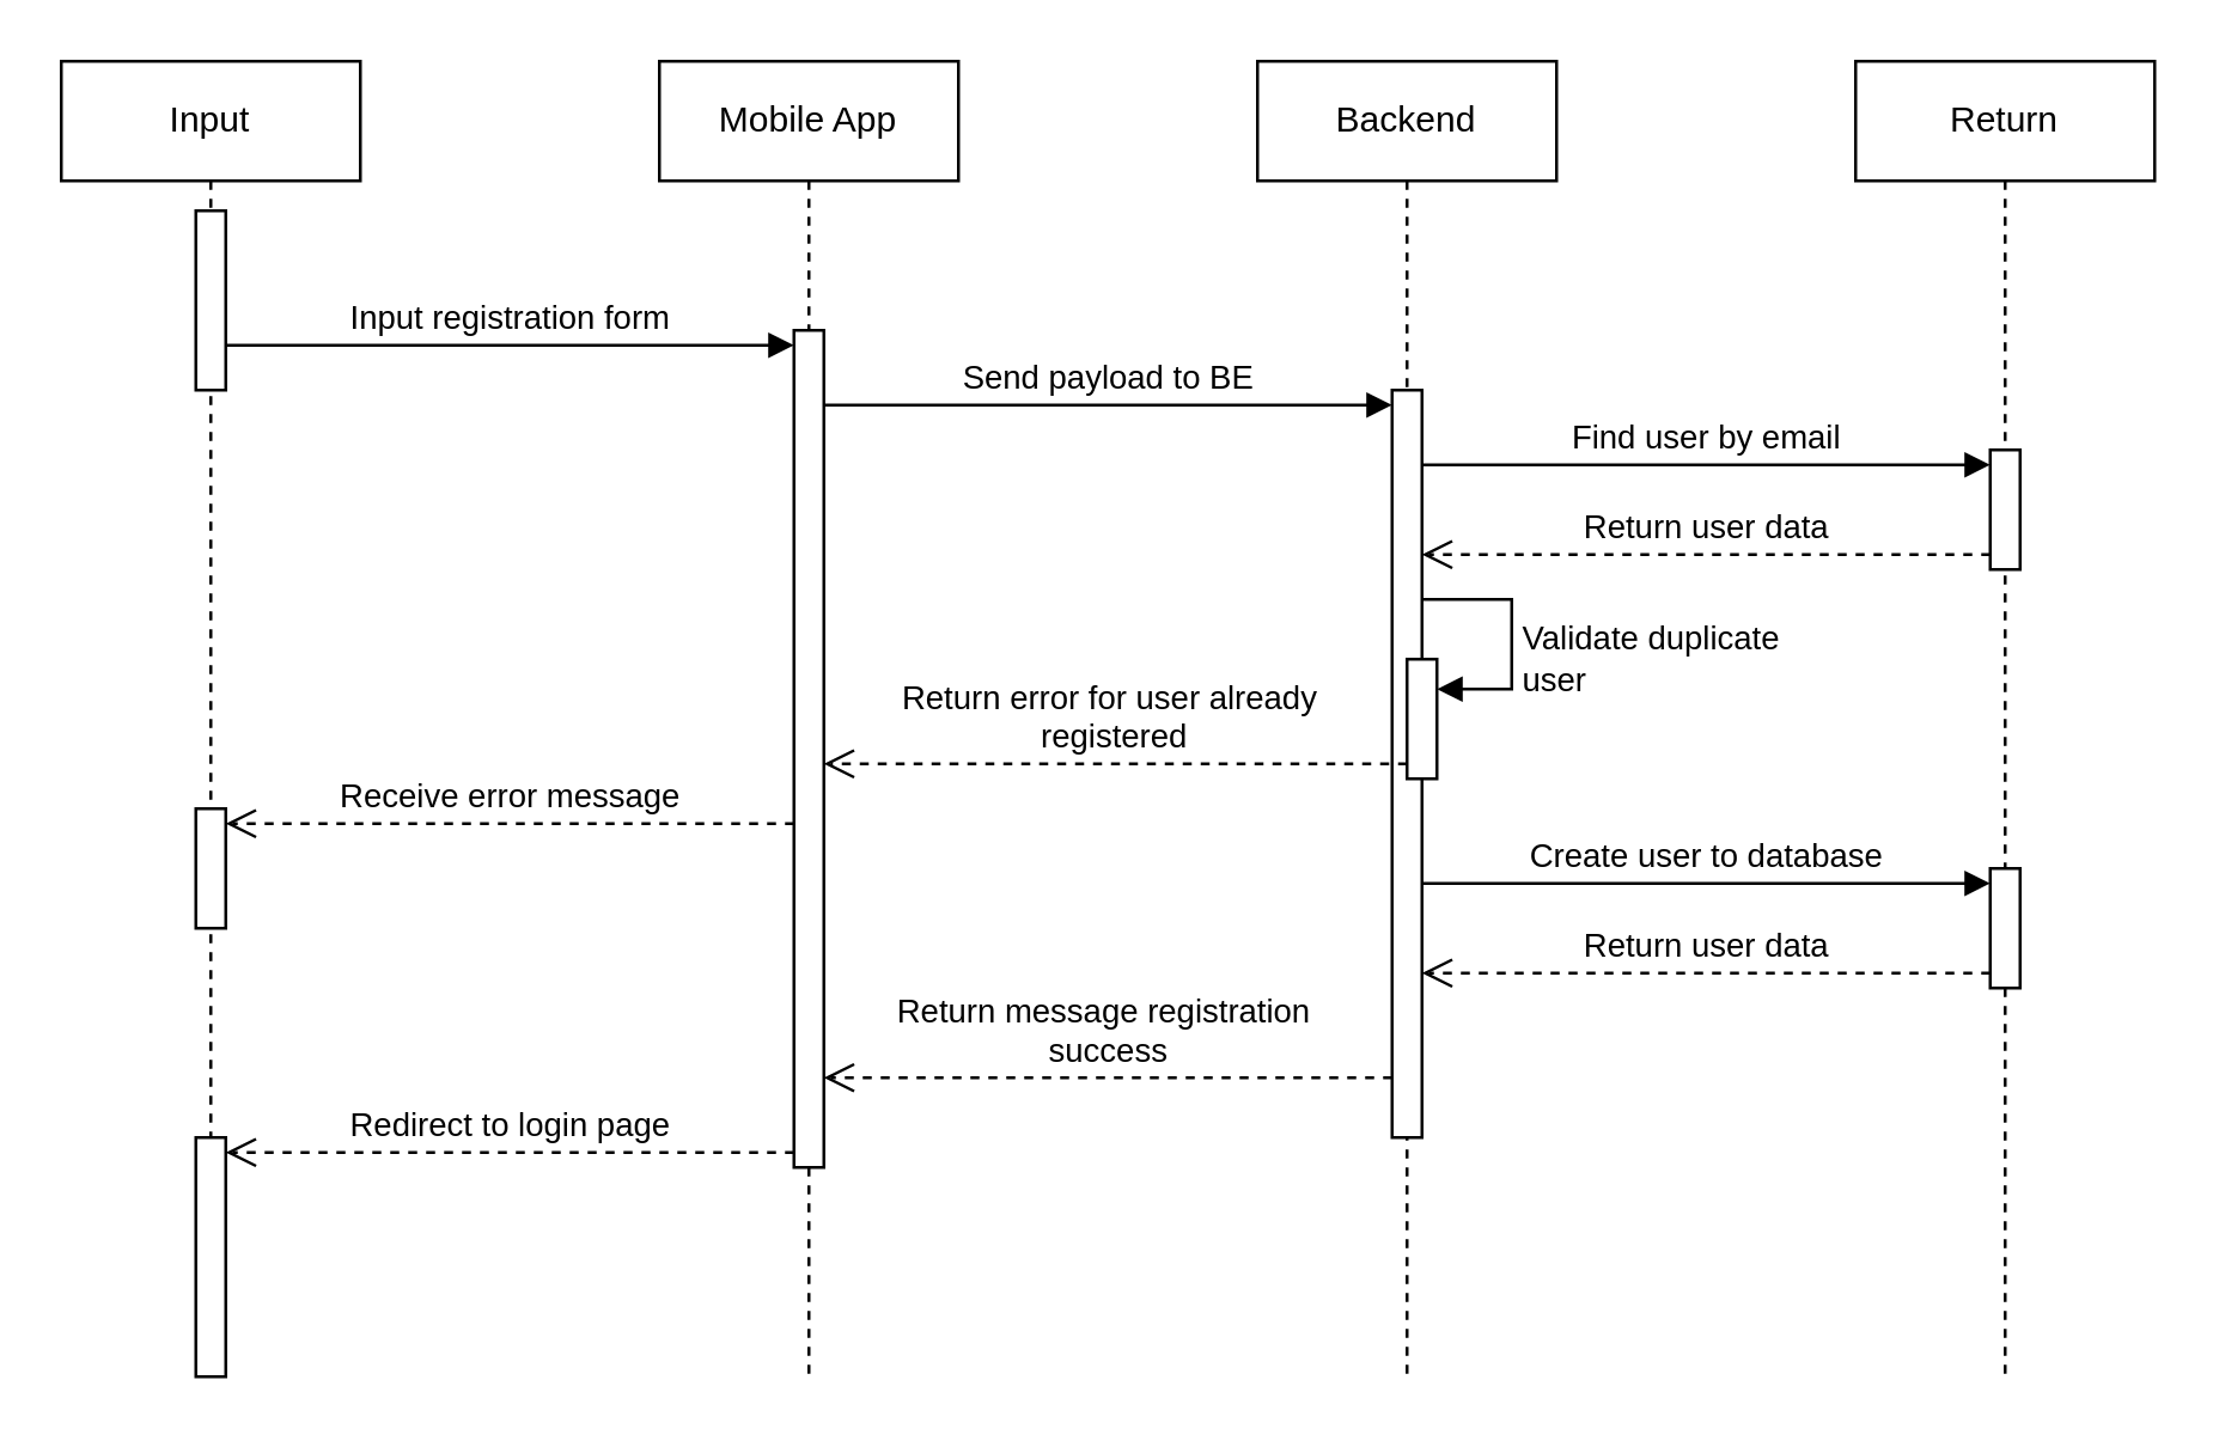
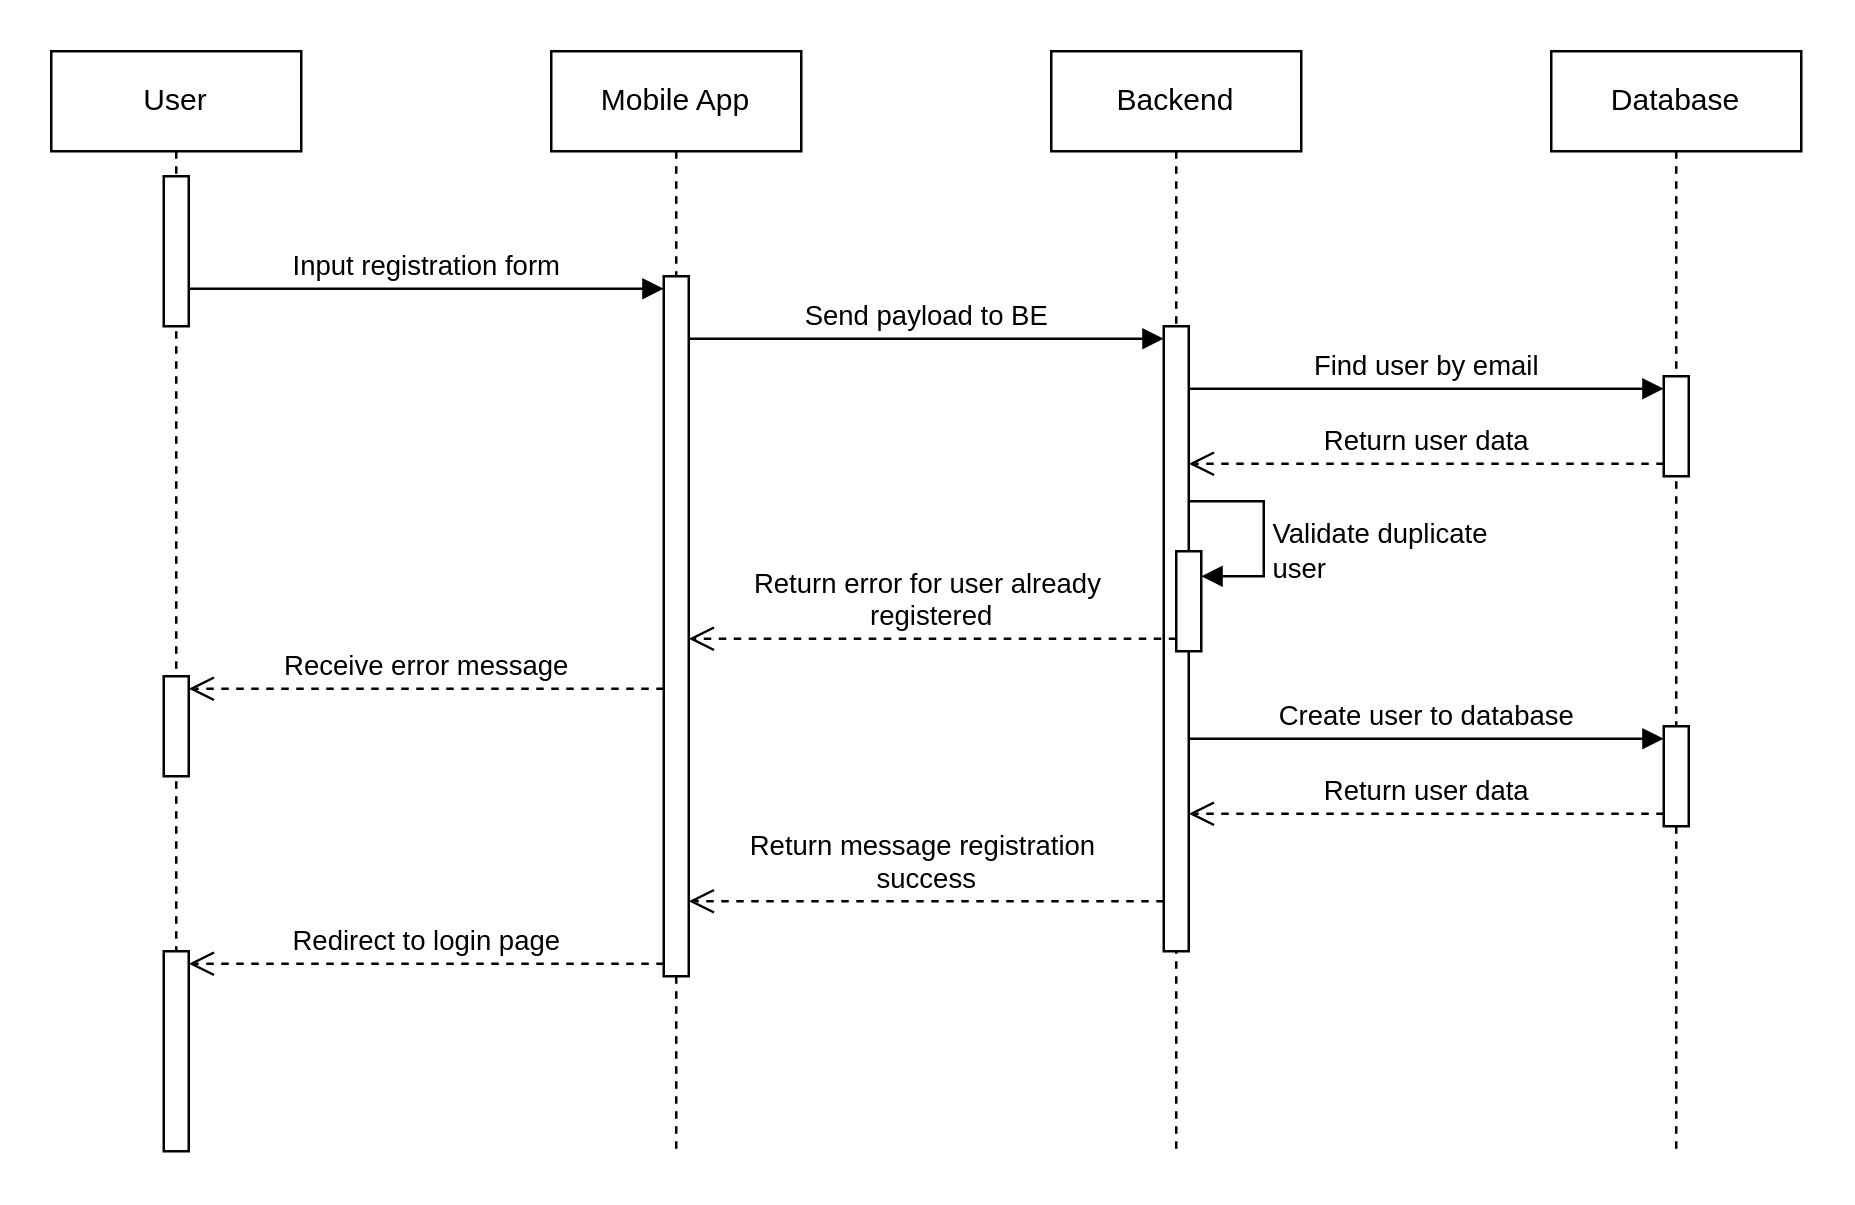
- <mxCell id="9" value="Input" style="shape=umlLifeline;perimeter=lifelinePerimeter;whiteSpace=wrap;html=1;container=1;dropTarget=0;collapsible=0;recursiveResize=0;outlineConnect=0;portConstraint=eastwest;newEdgeStyle={&quot;curved&quot;:0,&quot;rounded&quot;:0};" vertex="1" parent="1"><mxGeometry x="20" y="20" width="100" height="440" as="geometry" /></mxCell>
+ <mxCell id="9" value="User" style="shape=umlLifeline;perimeter=lifelinePerimeter;whiteSpace=wrap;html=1;container=1;dropTarget=0;collapsible=0;recursiveResize=0;outlineConnect=0;portConstraint=eastwest;newEdgeStyle={&quot;curved&quot;:0,&quot;rounded&quot;:0};" vertex="1" parent="1"><mxGeometry x="20" y="20" width="100" height="440" as="geometry" /></mxCell>
- <mxCell id="6" value="Return" style="shape=umlLifeline;perimeter=lifelinePerimeter;whiteSpace=wrap;html=1;container=1;dropTarget=0;collapsible=0;recursiveResize=0;outlineConnect=0;portConstraint=eastwest;newEdgeStyle={&quot;curved&quot;:0,&quot;rounded&quot;:0};" vertex="1" parent="1"><mxGeometry x="620" y="20" width="100" height="440" as="geometry" /></mxCell>
+ <mxCell id="6" value="Database" style="shape=umlLifeline;perimeter=lifelinePerimeter;whiteSpace=wrap;html=1;container=1;dropTarget=0;collapsible=0;recursiveResize=0;outlineConnect=0;portConstraint=eastwest;newEdgeStyle={&quot;curved&quot;:0,&quot;rounded&quot;:0};" vertex="1" parent="1"><mxGeometry x="620" y="20" width="100" height="440" as="geometry" /></mxCell>
